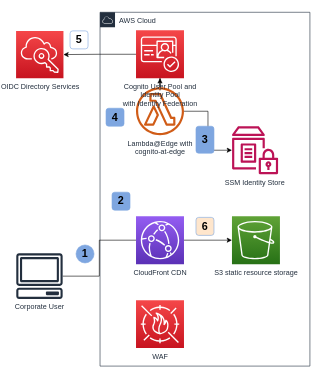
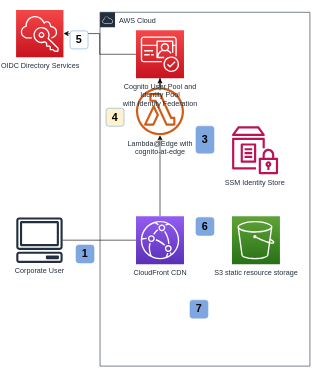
- <mxCell id="13" value="OIDC Directory Services" style="points=[[0,0,0],[0.25,0,0],[0.5,0,0],[0.75,0,0],[1,0,0],[0,1,0],[0.25,1,0],[0.5,1,0],[0.75,1,0],[1,1,0],[0,0.25,0],[0,0.5,0],[0,0.75,0],[1,0.25,0],[1,0.5,0],[1,0.75,0]];outlineConnect=0;fontColor=#232F3E;gradientColor=#F54749;gradientDirection=north;fillColor=#C7131F;strokeColor=#ffffff;dashed=0;verticalLabelPosition=bottom;verticalAlign=top;align=center;html=1;fontSize=12;fontStyle=0;aspect=fixed;shape=mxgraph.aws4.resourceIcon;resIcon=mxgraph.aws4.single_sign_on;" vertex="1" parent="1"><mxGeometry x="20" y="51" width="79" height="79" as="geometry" /></mxCell>
+ <mxCell id="13" value="OIDC Directory Services" style="points=[[0,0,0],[0.25,0,0],[0.5,0,0],[0.75,0,0],[1,0,0],[0,1,0],[0.25,1,0],[0.5,1,0],[0.75,1,0],[1,1,0],[0,0.25,0],[0,0.5,0],[0,0.75,0],[1,0.25,0],[1,0.5,0],[1,0.75,0]];outlineConnect=0;fontColor=#232F3E;gradientColor=#F54749;gradientDirection=north;fillColor=#C7131F;strokeColor=#ffffff;dashed=0;verticalLabelPosition=bottom;verticalAlign=top;align=center;html=1;fontSize=12;fontStyle=0;aspect=fixed;shape=mxgraph.aws4.resourceIcon;resIcon=mxgraph.aws4.single_sign_on;" vertex="1" parent="1"><mxGeometry x="20" y="16" width="79" height="79" as="geometry" /></mxCell>
- <mxCell id="7" style="edgeStyle=orthogonalEdgeStyle;rounded=0;orthogonalLoop=1;jettySize=auto;html=1;" edge="1" parent="1" source="9" target="14"><mxGeometry relative="1" as="geometry" /></mxCell>
- <mxCell id="20" value="&lt;b&gt;&lt;font style=&quot;font-size: 18px&quot;&gt;4&lt;/font&gt;&lt;/b&gt;" style="rounded=1;whiteSpace=wrap;html=1;fillColor=#7EA6E0;strokeColor=#7EA6E0;" vertex="1" parent="1"><mxGeometry x="170" y="180" width="30" height="30" as="geometry" /></mxCell>
+ <mxCell id="20" value="&lt;b&gt;&lt;font style=&quot;font-size: 18px&quot;&gt;4&lt;/font&gt;&lt;/b&gt;" style="rounded=1;whiteSpace=wrap;html=1;fillColor=#fff2cc;strokeColor=#7EA6E0;" vertex="1" parent="1"><mxGeometry x="170" y="180" width="30" height="30" as="geometry" /></mxCell>
+ <mxCell id="3" style="edgeStyle=orthogonalEdgeStyle;rounded=0;orthogonalLoop=1;jettySize=auto;html=1;" edge="1" parent="1" source="5" target="9"><mxGeometry relative="1" as="geometry" /></mxCell>
- <mxCell id="18" value="&lt;b&gt;&lt;font style=&quot;font-size: 18px&quot;&gt;2&lt;/font&gt;&lt;/b&gt;" style="rounded=1;whiteSpace=wrap;html=1;fillColor=#7EA6E0;strokeColor=#7EA6E0;" vertex="1" parent="1"><mxGeometry x="180" y="320" width="30" height="30" as="geometry" /></mxCell>
- <mxCell id="22" value="&lt;span style=&quot;font-size: 18px&quot;&gt;&lt;b&gt;6&lt;/b&gt;&lt;/span&gt;" style="rounded=1;whiteSpace=wrap;html=1;fillColor=#ffe6cc;strokeColor=#7EA6E0;" vertex="1" parent="1"><mxGeometry x="320" y="362" width="30" height="30" as="geometry" /></mxCell>
+ <mxCell id="22" value="&lt;span style=&quot;font-size: 18px&quot;&gt;&lt;b&gt;6&lt;/b&gt;&lt;/span&gt;" style="rounded=1;whiteSpace=wrap;html=1;fillColor=#7EA6E0;strokeColor=#7EA6E0;" vertex="1" parent="1"><mxGeometry x="320" y="362" width="30" height="30" as="geometry" /></mxCell>
- <mxCell id="4" style="edgeStyle=orthogonalEdgeStyle;rounded=0;orthogonalLoop=1;jettySize=auto;html=1;" edge="1" parent="1" source="5" target="6"><mxGeometry relative="1" as="geometry" /></mxCell>
- <mxCell id="17" value="&lt;b&gt;&lt;font style=&quot;font-size: 18px&quot;&gt;1&lt;/font&gt;&lt;/b&gt;" style="ellipse;whiteSpace=wrap;html=1;fillColor=#7EA6E0;strokeColor=#7EA6E0;" vertex="1" parent="1"><mxGeometry x="120" y="408" width="30" height="30" as="geometry" /></mxCell>
+ <mxCell id="17" value="&lt;b&gt;&lt;font style=&quot;font-size: 18px&quot;&gt;1&lt;/font&gt;&lt;/b&gt;" style="rounded=1;whiteSpace=wrap;html=1;fillColor=#7EA6E0;strokeColor=#7EA6E0;" vertex="1" parent="1"><mxGeometry x="120" y="408" width="30" height="30" as="geometry" /></mxCell>
- <mxCell id="16" value="Corporate User" style="outlineConnect=0;fontColor=#232F3E;gradientColor=none;fillColor=#232F3E;strokeColor=none;dashed=0;verticalLabelPosition=bottom;verticalAlign=top;align=center;html=1;fontSize=12;fontStyle=0;aspect=fixed;pointerEvents=1;shape=mxgraph.aws4.client;" vertex="1" parent="1"><mxGeometry x="20" y="422" width="78" height="76" as="geometry" /></mxCell>
+ <mxCell id="16" value="Corporate User" style="outlineConnect=0;fontColor=#232F3E;gradientColor=none;fillColor=#232F3E;strokeColor=none;dashed=0;verticalLabelPosition=bottom;verticalAlign=top;align=center;html=1;fontSize=12;fontStyle=0;aspect=fixed;pointerEvents=1;shape=mxgraph.aws4.client;" vertex="1" parent="1"><mxGeometry x="20" y="362" width="78" height="76" as="geometry" /></mxCell>
+ <mxCell id="23" value="&lt;b&gt;&lt;font style=&quot;font-size: 18px&quot;&gt;7&lt;/font&gt;&lt;/b&gt;" style="rounded=1;whiteSpace=wrap;html=1;fillColor=#7EA6E0;strokeColor=#7EA6E0;" vertex="1" parent="1"><mxGeometry x="310" y="500" width="30" height="30" as="geometry" /></mxCell>
- <mxCell id="12" value="WAF" style="points=[[0,0,0],[0.25,0,0],[0.5,0,0],[0.75,0,0],[1,0,0],[0,1,0],[0.25,1,0],[0.5,1,0],[0.75,1,0],[1,1,0],[0,0.25,0],[0,0.5,0],[0,0.75,0],[1,0.25,0],[1,0.5,0],[1,0.75,0]];outlineConnect=0;fontColor=#232F3E;gradientColor=#F54749;gradientDirection=north;fillColor=#C7131F;strokeColor=#ffffff;dashed=0;verticalLabelPosition=bottom;verticalAlign=top;align=center;html=1;fontSize=12;fontStyle=0;aspect=fixed;shape=mxgraph.aws4.resourceIcon;resIcon=mxgraph.aws4.waf;" vertex="1" parent="1"><mxGeometry x="220" y="500" width="80" height="80" as="geometry" /></mxCell>
